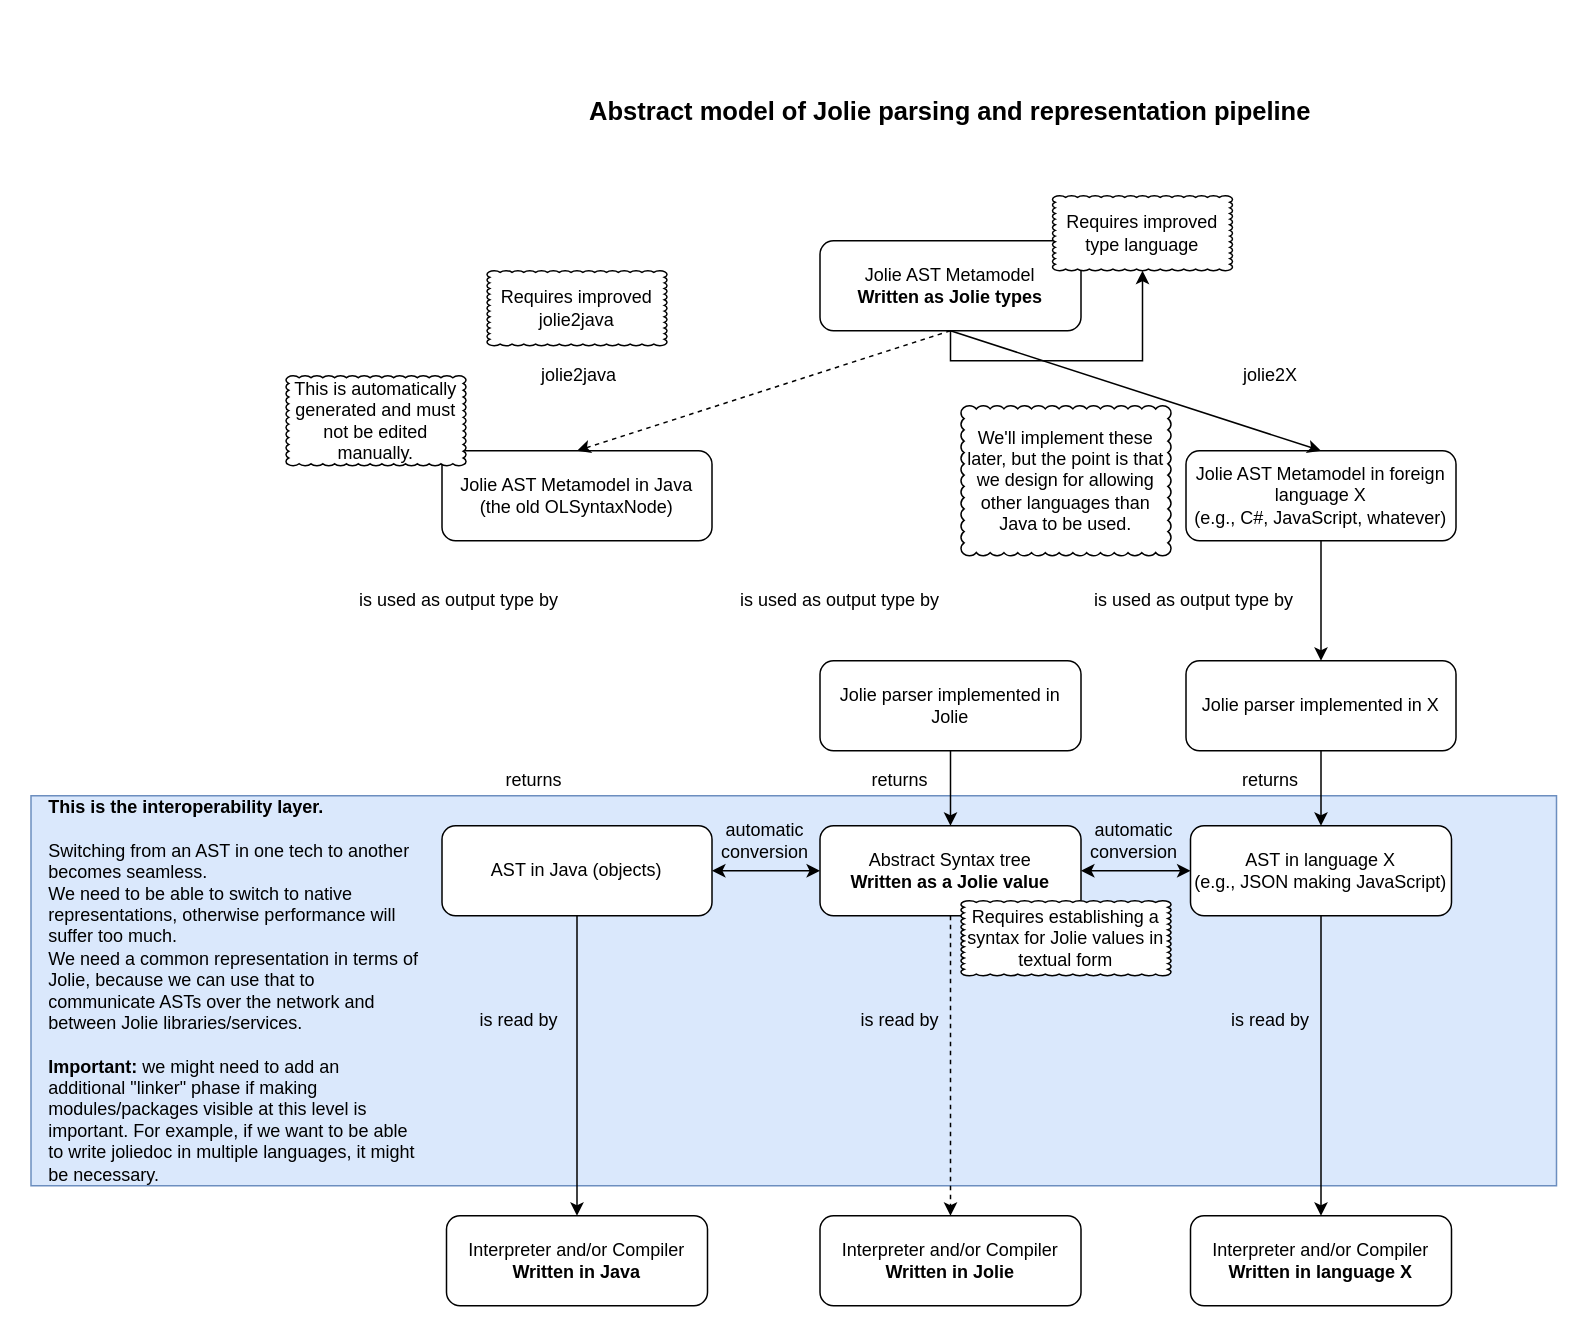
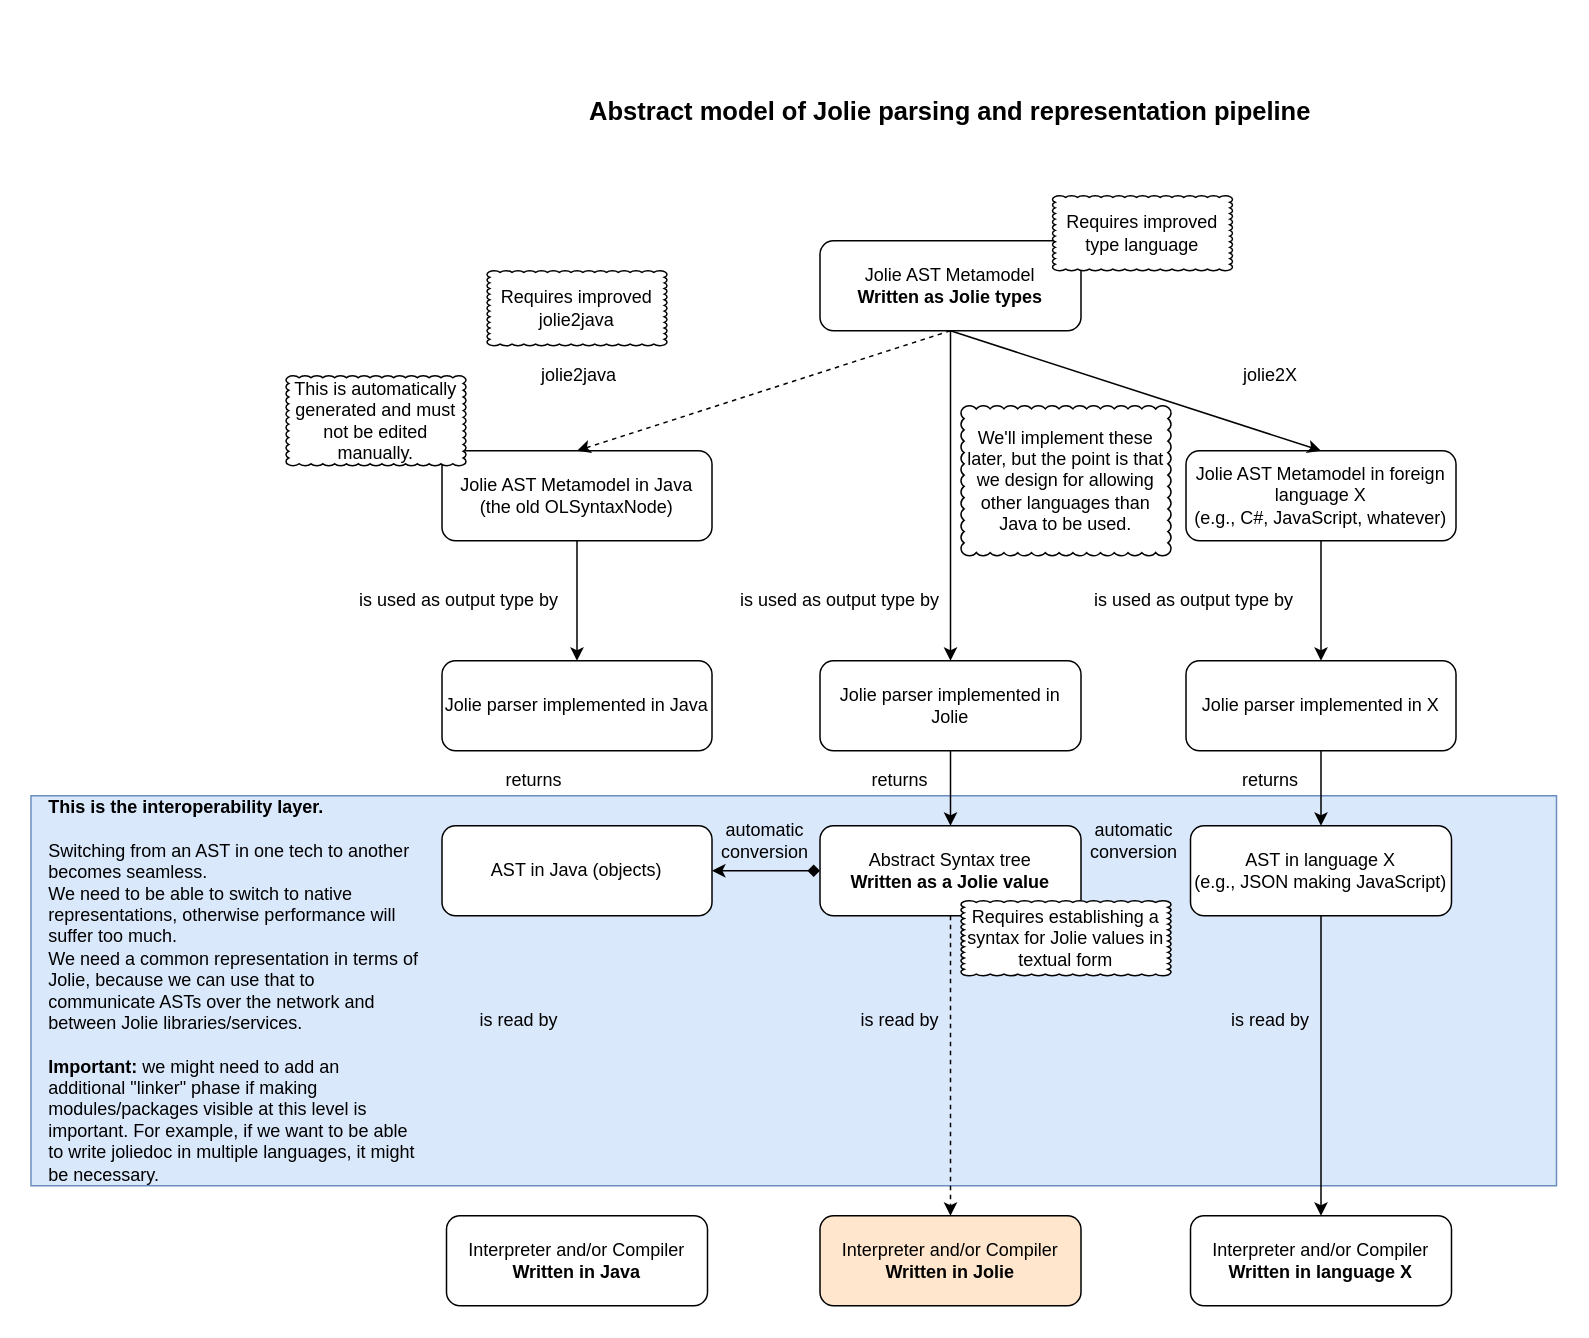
- <mxCell id="3" style="edgeStyle=orthogonalEdgeStyle;rounded=0;orthogonalLoop=1;jettySize=auto;html=1;exitX=0.5;exitY=1;exitDx=0;exitDy=0;fontSize=30;" edge="1" parent="1" source="4" target="23"><mxGeometry relative="1" as="geometry" /></mxCell>
+ <mxCell id="3" style="edgeStyle=orthogonalEdgeStyle;rounded=0;orthogonalLoop=1;jettySize=auto;html=1;exitX=0.5;exitY=1;exitDx=0;exitDy=0;fontSize=30;" edge="1" parent="1" source="4" target="17"><mxGeometry relative="1" as="geometry" /></mxCell>
+ <mxCell id="5" style="edgeStyle=orthogonalEdgeStyle;rounded=0;orthogonalLoop=1;jettySize=auto;html=1;exitX=0.5;exitY=1;exitDx=0;exitDy=0;entryX=0.5;entryY=0;entryDx=0;entryDy=0;fontSize=30;" edge="1" parent="1" source="6" target="13"><mxGeometry relative="1" as="geometry" /></mxCell>
+ <mxCell id="13" value="Jolie parser implemented in Java" style="rounded=1;whiteSpace=wrap;html=1;" vertex="1" parent="1"><mxGeometry x="294" y="440" width="180" height="60" as="geometry" /></mxCell>
- <mxCell id="34" value="" style="endArrow=classic;startArrow=classic;html=1;fontSize=12;entryX=0;entryY=0.5;entryDx=0;entryDy=0;exitX=1;exitY=0.5;exitDx=0;exitDy=0;" edge="1" parent="1" source="27" target="22"><mxGeometry width="50" height="50" relative="1" as="geometry"><mxPoint x="484" y="630" as="sourcePoint" /><mxPoint x="557" y="630" as="targetPoint" /></mxGeometry></mxCell>
+ <mxCell id="34" value="" style="endArrow=diamond;startArrow=classic;html=1;fontSize=12;entryX=0;entryY=0.5;entryDx=0;entryDy=0;exitX=1;exitY=0.5;exitDx=0;exitDy=0;" edge="1" parent="1" source="27" target="22"><mxGeometry width="50" height="50" relative="1" as="geometry"><mxPoint x="484" y="630" as="sourcePoint" /><mxPoint x="557" y="630" as="targetPoint" /></mxGeometry></mxCell>
- <mxCell id="33" value="" style="endArrow=classic;startArrow=classic;html=1;fontSize=12;entryX=0;entryY=0.5;entryDx=0;entryDy=0;exitX=1;exitY=0.5;exitDx=0;exitDy=0;" edge="1" parent="1" source="22" target="31"><mxGeometry width="50" height="50" relative="1" as="geometry"><mxPoint x="600" y="600" as="sourcePoint" /><mxPoint x="650" y="550" as="targetPoint" /></mxGeometry></mxCell>
- <mxCell id="26" style="edgeStyle=orthogonalEdgeStyle;rounded=0;orthogonalLoop=1;jettySize=auto;html=1;exitX=0.5;exitY=1;exitDx=0;exitDy=0;entryX=0.5;entryY=0;entryDx=0;entryDy=0;fontSize=12;" edge="1" parent="1" source="27" target="41"><mxGeometry relative="1" as="geometry" /></mxCell>
- <mxCell id="40" value="Interpreter and/or Compiler&lt;br&gt;&lt;b&gt;Written in Jolie&lt;/b&gt;" style="rounded=1;whiteSpace=wrap;html=1;" vertex="1" parent="1"><mxGeometry x="546" y="810" width="174" height="60" as="geometry" /></mxCell>
+ <mxCell id="40" value="Interpreter and/or Compiler&lt;br&gt;&lt;b&gt;Written in Jolie&lt;/b&gt;" style="rounded=1;whiteSpace=wrap;html=1;fillColor=#ffe6cc;" vertex="1" parent="1"><mxGeometry x="546" y="810" width="174" height="60" as="geometry" /></mxCell>
